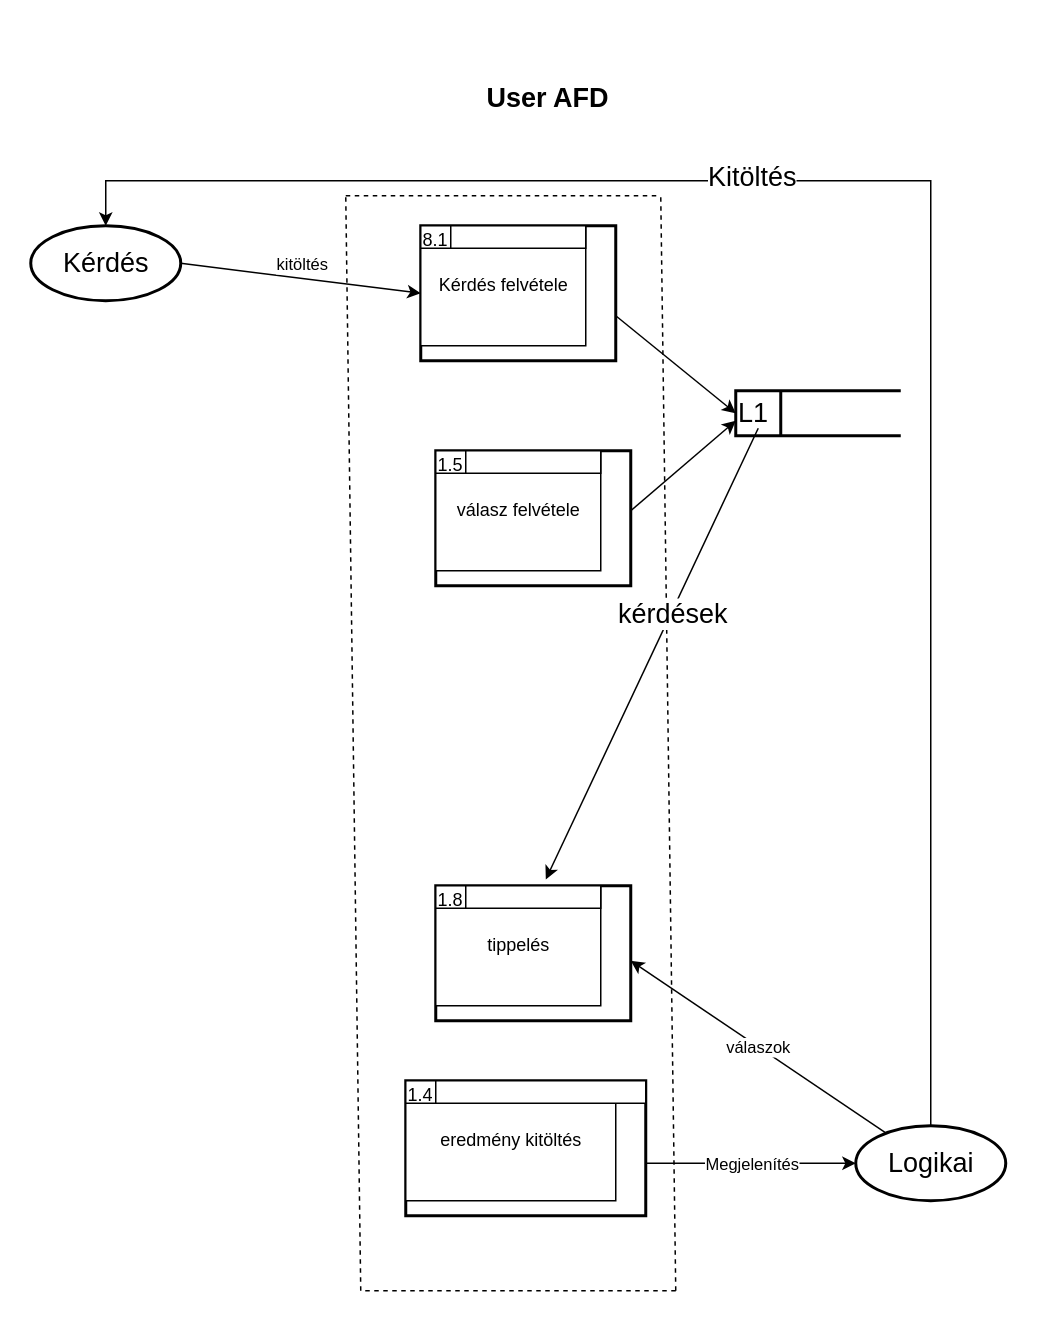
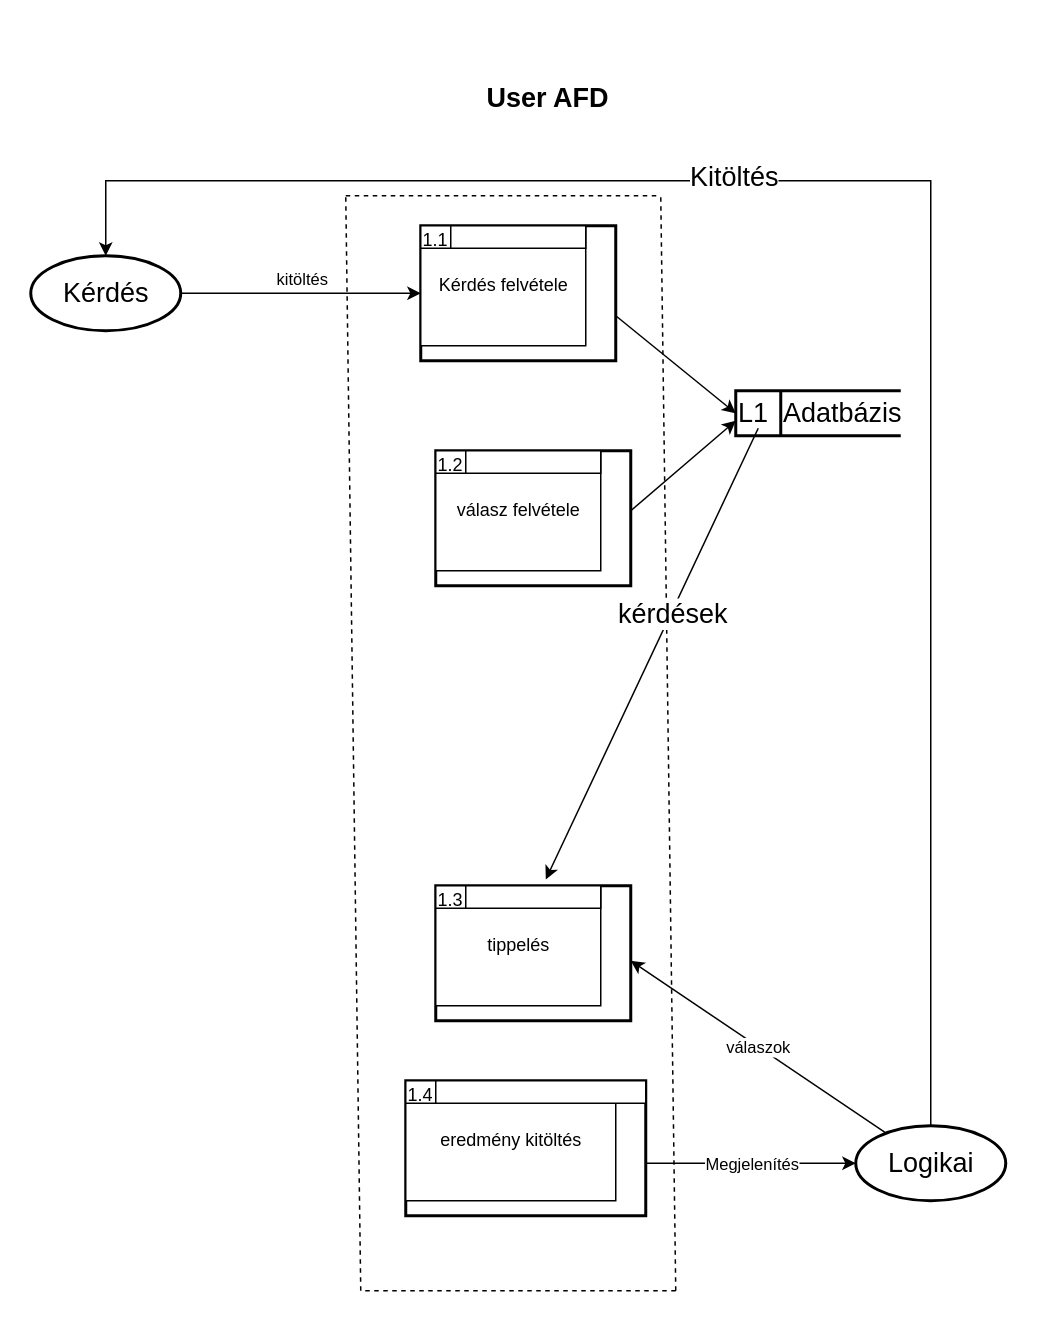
- <mxCell id="16" value="8.1" style="text;html=1;strokeColor=none;fillColor=none;align=center;verticalAlign=middle;whiteSpace=wrap;rounded=0;" vertex="1" parent="11"><mxGeometry x="-10" width="40" height="20.0" as="geometry" /></mxCell>
+ <mxCell id="16" value="1.1" style="text;html=1;strokeColor=none;fillColor=none;align=center;verticalAlign=middle;whiteSpace=wrap;rounded=0;" vertex="1" parent="11"><mxGeometry x="-10" width="40" height="20.0" as="geometry" /></mxCell>
- <mxCell id="7" value="Kérdés" style="shape=ellipse;html=1;dashed=0;whitespace=wrap;perimeter=ellipsePerimeter;fontSize=18;strokeColor=#000000;strokeWidth=2;fillColor=none;" vertex="1" parent="1"><mxGeometry x="20" y="150" width="100" height="50" as="geometry" /></mxCell>
+ <mxCell id="7" value="Kérdés" style="shape=ellipse;html=1;dashed=0;whitespace=wrap;perimeter=ellipsePerimeter;fontSize=18;strokeColor=#000000;strokeWidth=2;fillColor=none;" vertex="1" parent="1"><mxGeometry x="20" y="170" width="100" height="50" as="geometry" /></mxCell>
+ <mxCell id="3" value="Adatbázis" style="text;html=1;strokeColor=none;fillColor=none;align=left;verticalAlign=middle;whiteSpace=wrap;rounded=0;fontSize=18;" vertex="1" parent="2"><mxGeometry x="30" y="5" width="70" height="20" as="geometry" /></mxCell>
- <mxCell id="22" value="1.5" style="text;html=1;strokeColor=none;fillColor=none;align=center;verticalAlign=middle;whiteSpace=wrap;rounded=0;" vertex="1" parent="17"><mxGeometry x="-10" width="40" height="20.0" as="geometry" /></mxCell>
+ <mxCell id="22" value="1.2" style="text;html=1;strokeColor=none;fillColor=none;align=center;verticalAlign=middle;whiteSpace=wrap;rounded=0;" vertex="1" parent="17"><mxGeometry x="-10" width="40" height="20.0" as="geometry" /></mxCell>
- <mxCell id="28" value="1.8" style="text;html=1;strokeColor=none;fillColor=none;align=center;verticalAlign=middle;whiteSpace=wrap;rounded=0;" vertex="1" parent="23"><mxGeometry x="-10" width="40" height="20.0" as="geometry" /></mxCell>
+ <mxCell id="28" value="1.3" style="text;html=1;strokeColor=none;fillColor=none;align=center;verticalAlign=middle;whiteSpace=wrap;rounded=0;" vertex="1" parent="23"><mxGeometry x="-10" width="40" height="20.0" as="geometry" /></mxCell>
